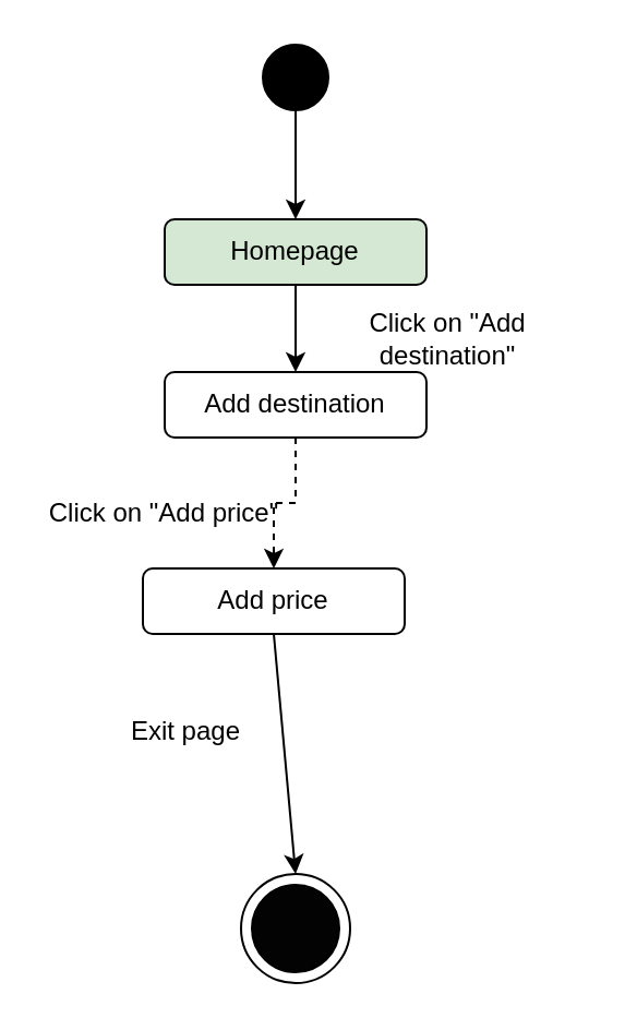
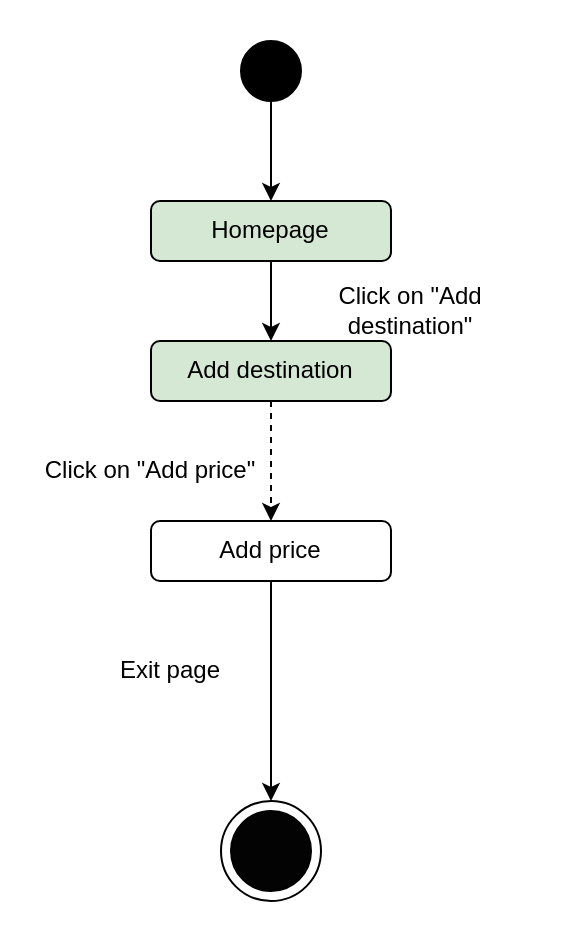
- <mxCell id="7" value="Add destination" style="rounded=1;whiteSpace=wrap;html=1;" vertex="1" parent="1"><mxGeometry x="75" y="170" width="120" height="30" as="geometry" /></mxCell>
+ <mxCell id="7" value="Add destination" style="rounded=1;whiteSpace=wrap;html=1;fillColor=#d5e8d4;" vertex="1" parent="1"><mxGeometry x="75" y="170" width="120" height="30" as="geometry" /></mxCell>
- <mxCell id="11" value="Add price" style="rounded=1;whiteSpace=wrap;html=1;" vertex="1" parent="1"><mxGeometry x="65" y="260" width="120" height="30" as="geometry" /></mxCell>
+ <mxCell id="11" value="Add price" style="rounded=1;whiteSpace=wrap;html=1;" vertex="1" parent="1"><mxGeometry x="75" y="260" width="120" height="30" as="geometry" /></mxCell>
